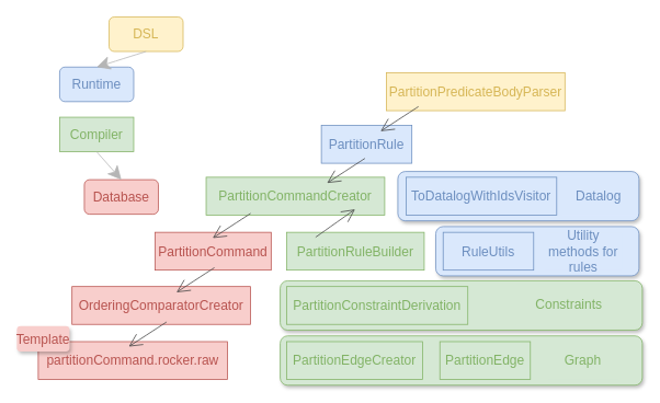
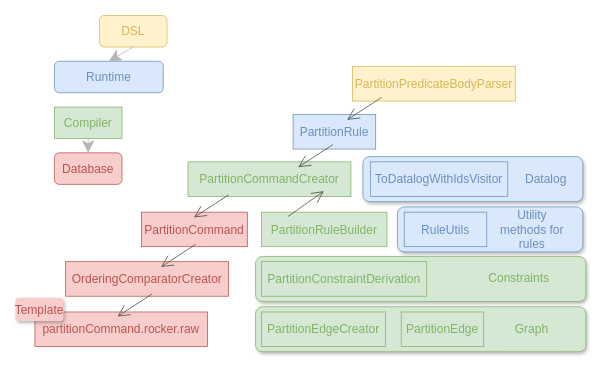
- <mxCell id="11" value="Runtime" style="rounded=1;whiteSpace=wrap;html=1;fontSize=16;fillColor=#dae8fc;strokeColor=#6c8ebf;fontColor=#6C8EBF;" vertex="1" parent="1"><mxGeometry x="72" y="81" width="90" height="42" as="geometry" /></mxCell>
+ <mxCell id="11" value="Runtime" style="rounded=1;whiteSpace=wrap;html=1;fontSize=16;fillColor=#dae8fc;strokeColor=#6c8ebf;fontColor=#6C8EBF;" vertex="1" parent="1"><mxGeometry x="72" y="81" width="145" height="42" as="geometry" /></mxCell>
- <mxCell id="12" value="Database" style="rounded=1;whiteSpace=wrap;html=1;fontSize=16;fillColor=#f8cecc;strokeColor=#b85450;fontColor=#B85450;" vertex="1" parent="1"><mxGeometry x="102" y="218" width="90" height="42" as="geometry" /></mxCell>
+ <mxCell id="12" value="Database" style="rounded=1;whiteSpace=wrap;html=1;fontSize=16;fillColor=#f8cecc;strokeColor=#b85450;fontColor=#B85450;" vertex="1" parent="1"><mxGeometry x="72" y="203" width="90" height="42" as="geometry" /></mxCell>
